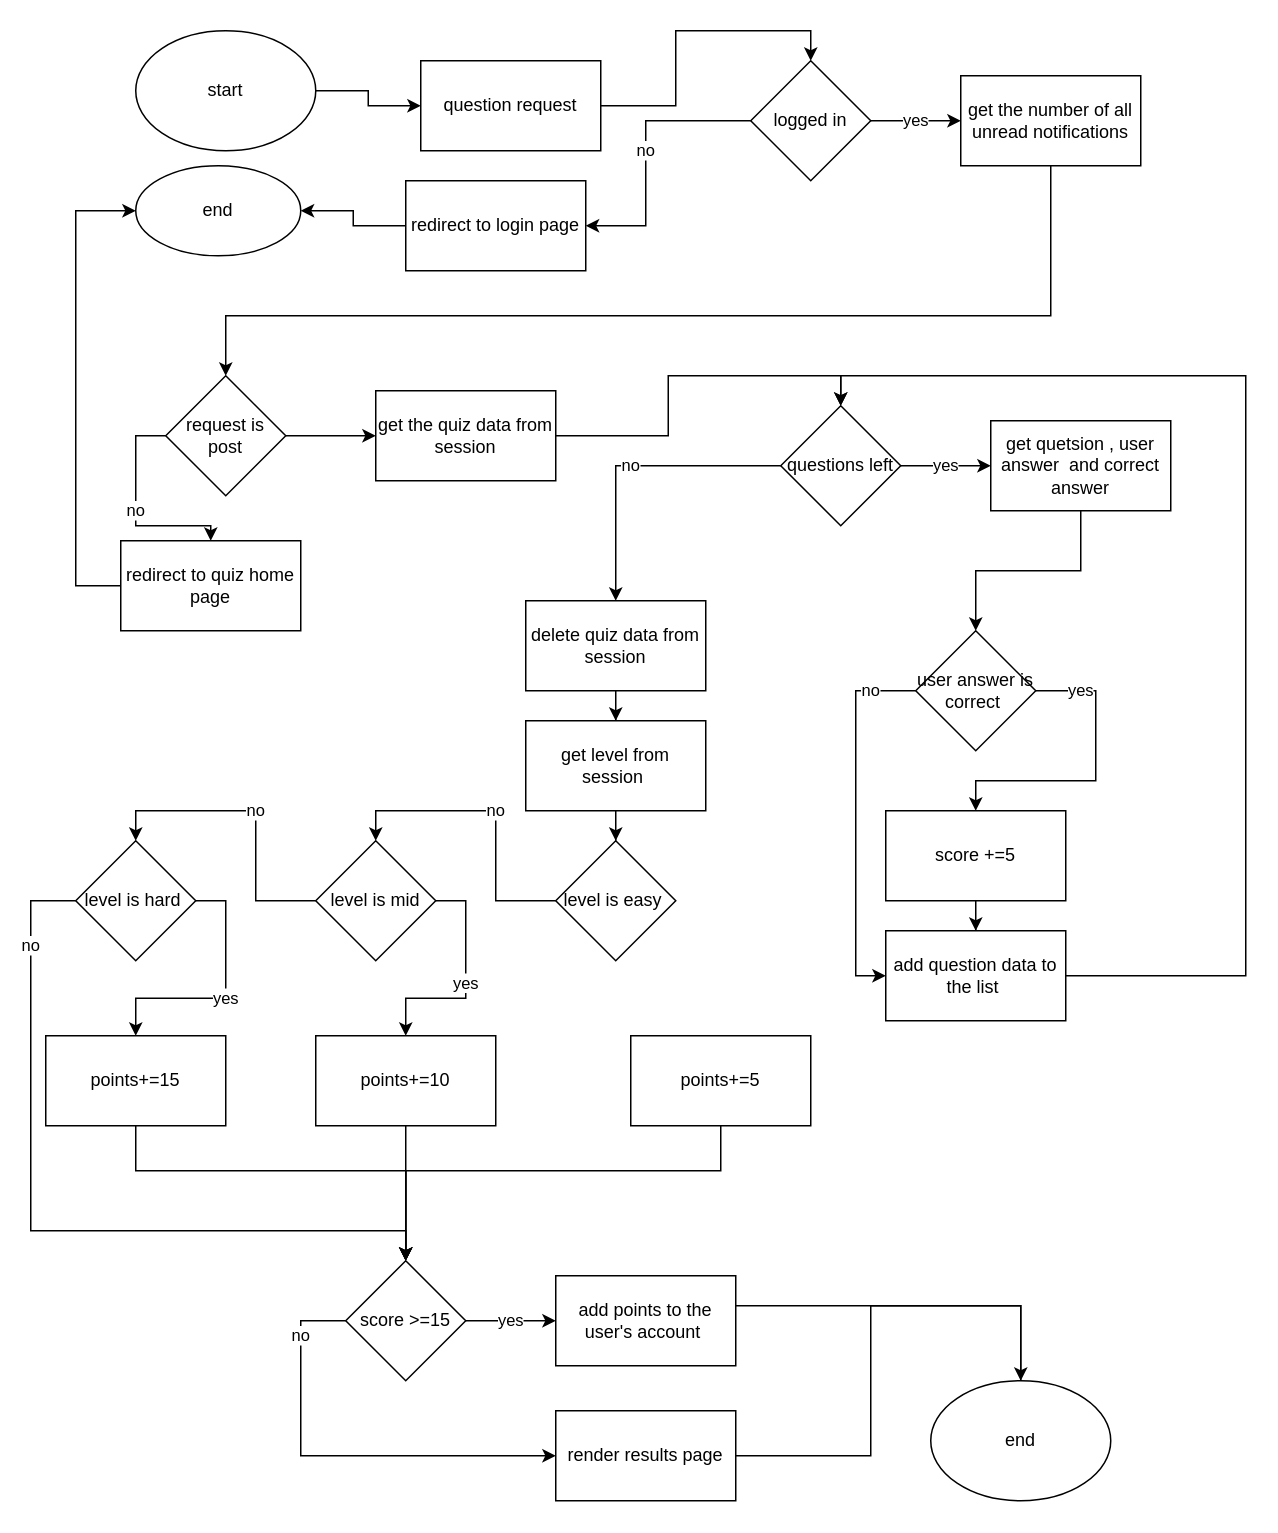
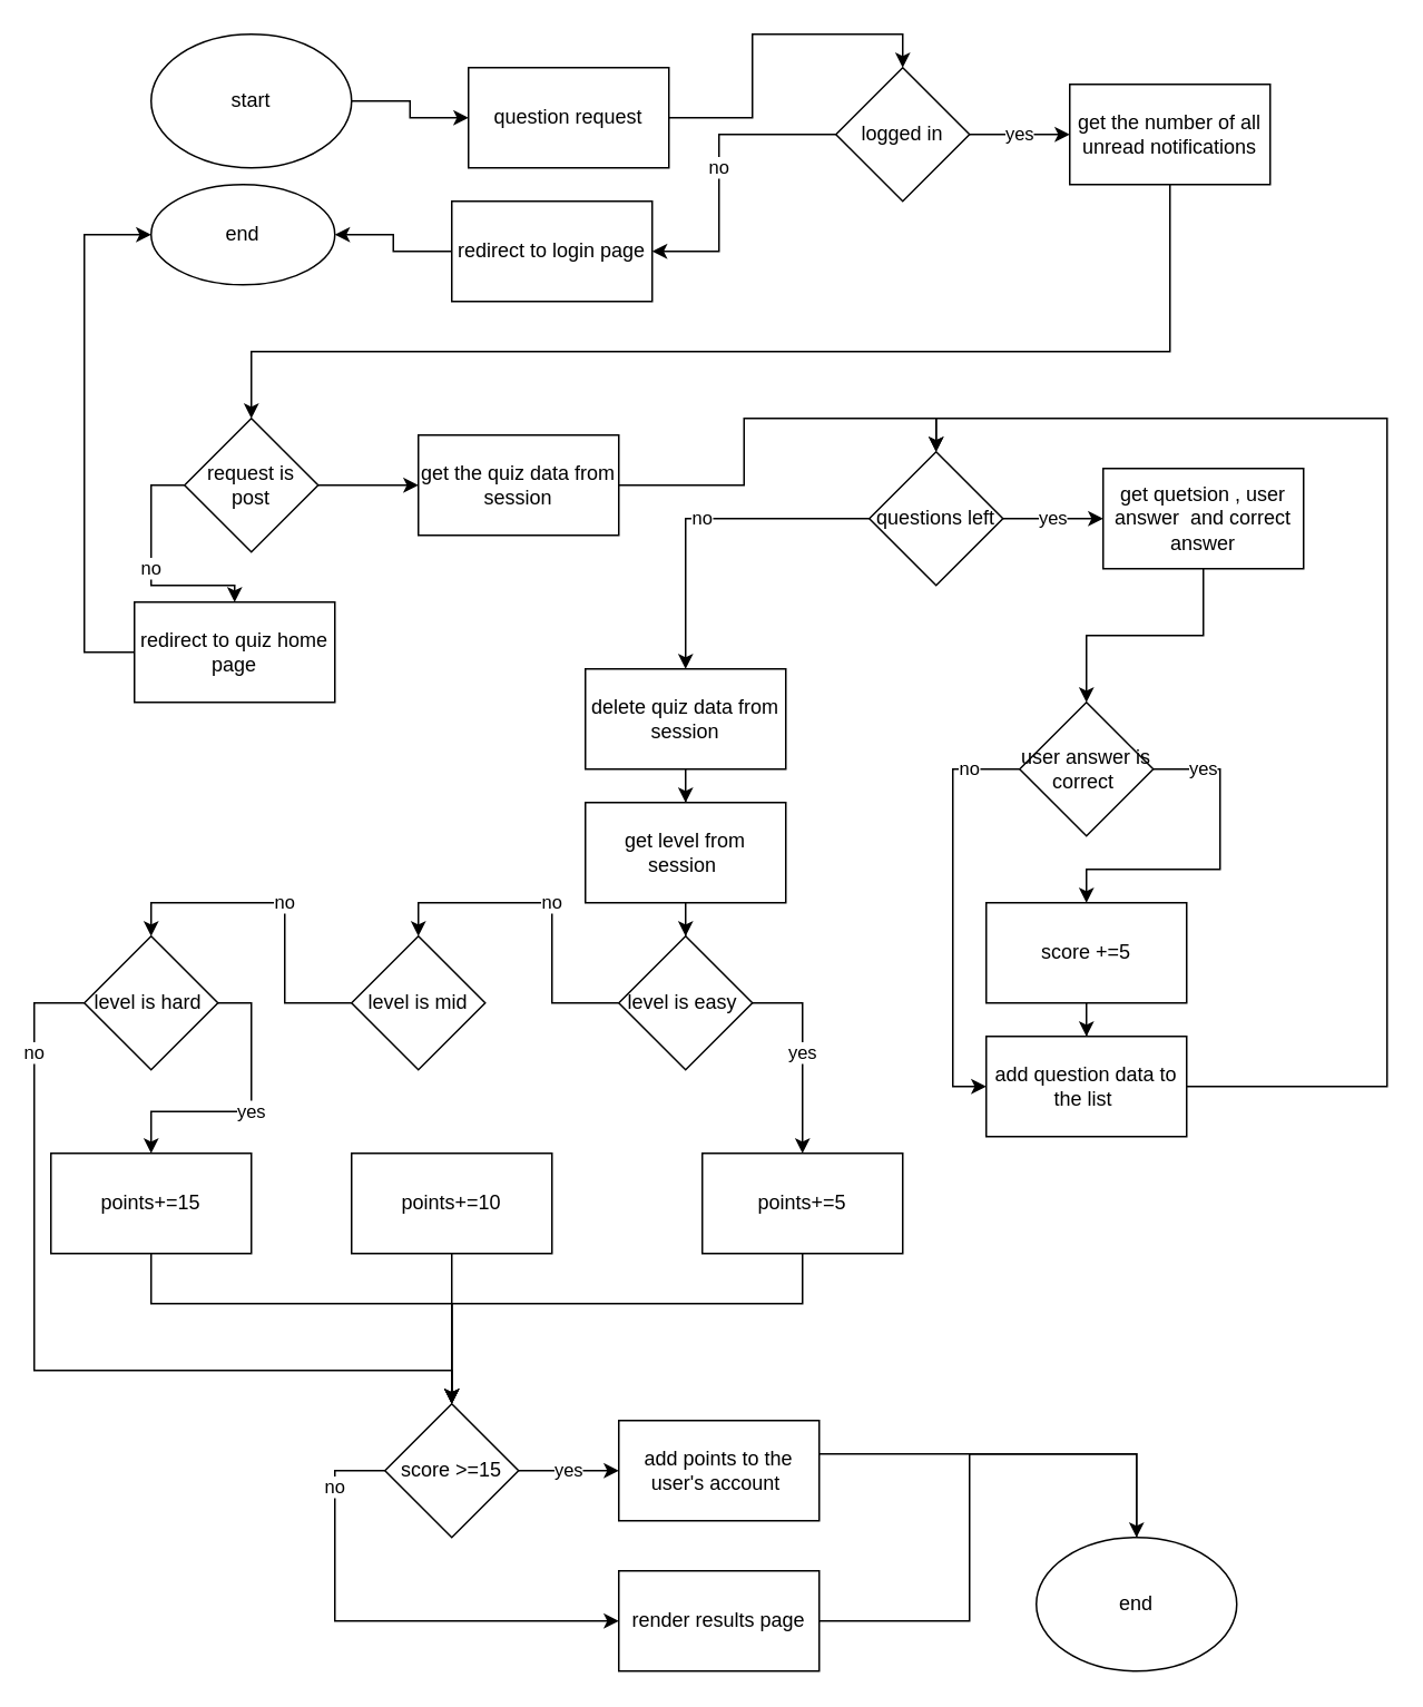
+ <mxCell id="33" value="yes" style="edgeStyle=orthogonalEdgeStyle;rounded=0;orthogonalLoop=1;jettySize=auto;html=1;exitX=1;exitY=0.5;exitDx=0;exitDy=0;" edge="1" parent="1" source="34" target="42"><mxGeometry relative="1" as="geometry" /></mxCell>
- <mxCell id="36" value="yes" style="edgeStyle=orthogonalEdgeStyle;rounded=0;orthogonalLoop=1;jettySize=auto;html=1;exitX=1;exitY=0.5;exitDx=0;exitDy=0;" edge="1" parent="1" source="37" target="44"><mxGeometry relative="1" as="geometry" /></mxCell>
